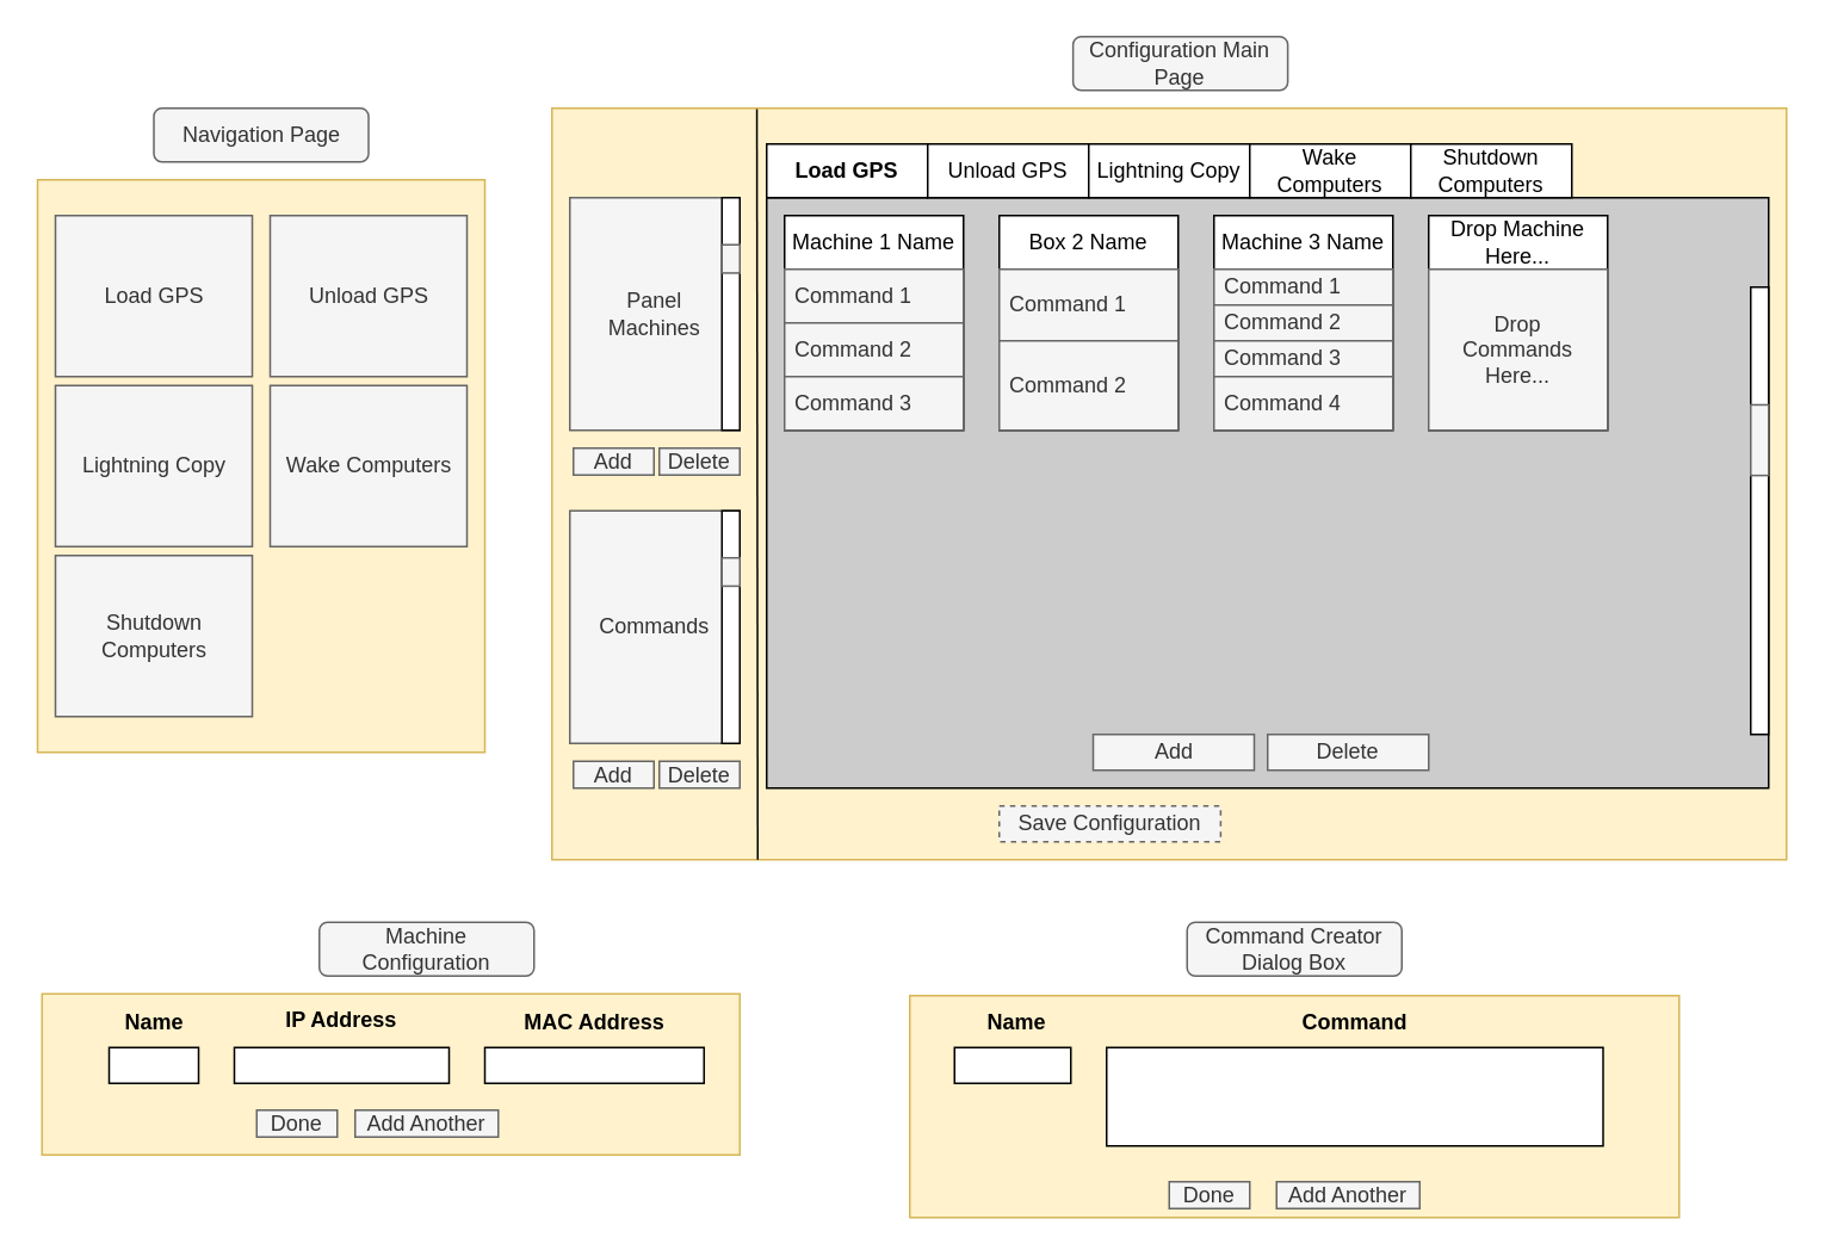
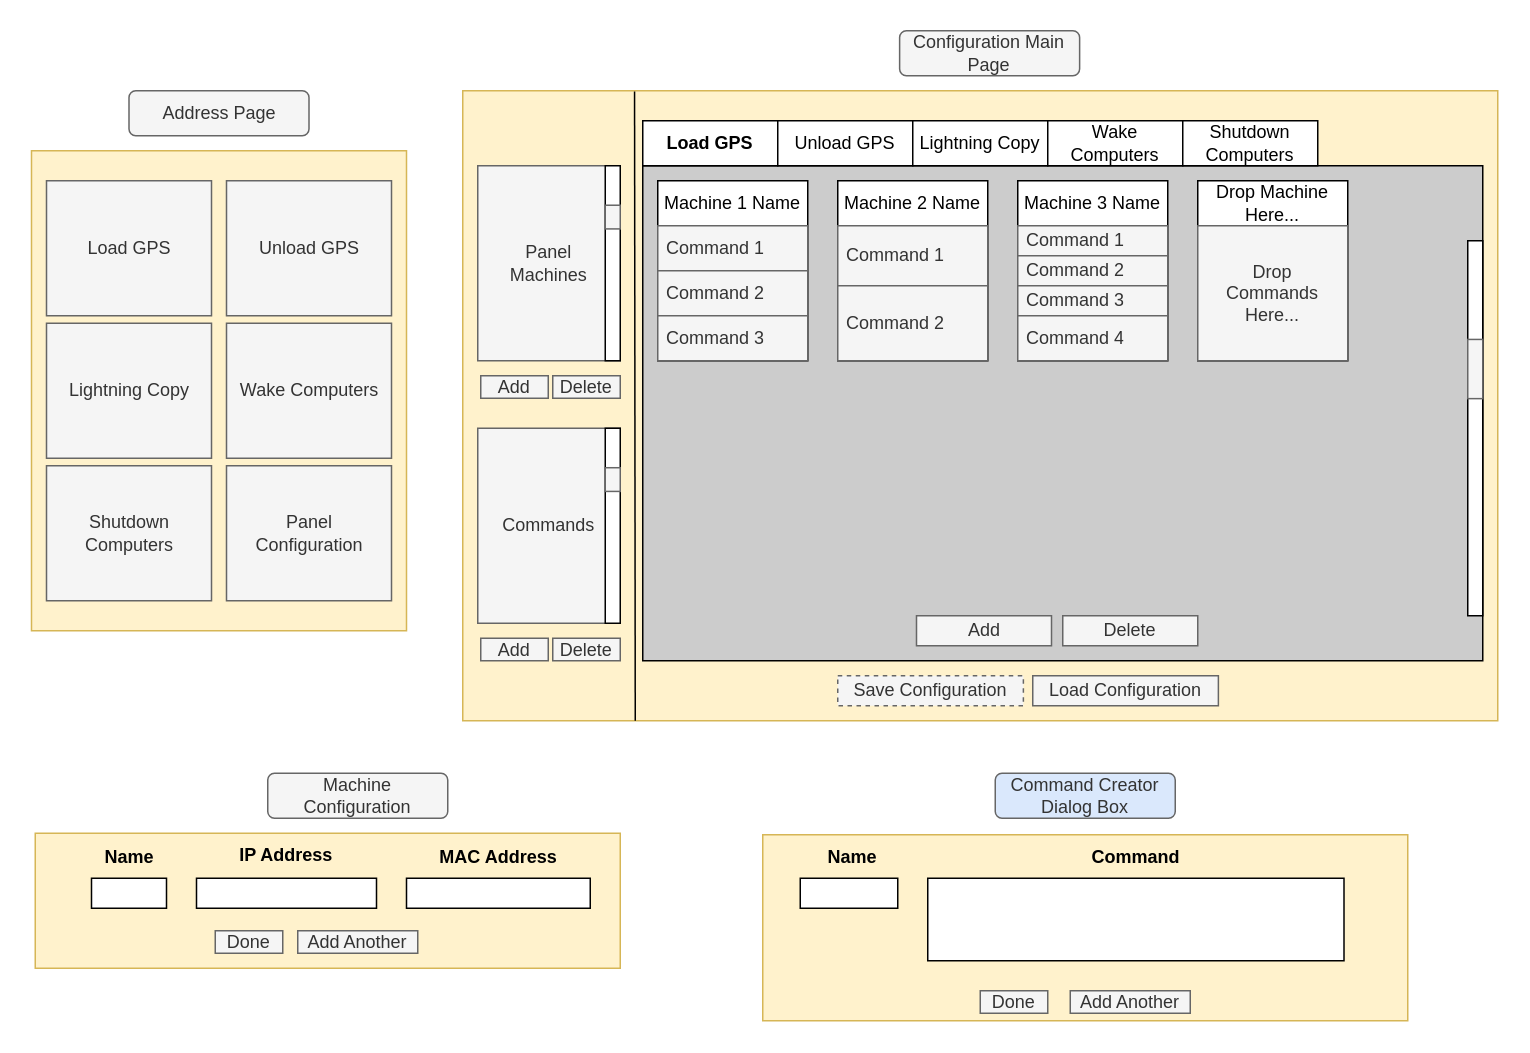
- <mxCell id="27" value="Navigation Page" style="rounded=1;whiteSpace=wrap;html=1;fillColor=#f5f5f5;strokeColor=#666666;fontColor=#333333;" parent="1" vertex="1"><mxGeometry x="85.5" y="60" width="120" height="30" as="geometry" /></mxCell>
+ <mxCell id="27" value="Address Page" style="rounded=1;whiteSpace=wrap;html=1;fillColor=#f5f5f5;strokeColor=#666666;fontColor=#333333;" parent="1" vertex="1"><mxGeometry x="85.5" y="60" width="120" height="30" as="geometry" /></mxCell>
- <mxCell id="8" value="Box 2 Name" style="swimlane;fontStyle=0;childLayout=stackLayout;horizontal=1;startSize=30;horizontalStack=0;resizeParent=1;resizeParentMax=0;resizeLast=0;collapsible=1;marginBottom=0;whiteSpace=wrap;html=1;" parent="3" vertex="1"><mxGeometry x="130" y="10" width="100" height="120" as="geometry"><mxRectangle x="450" y="420" width="130" height="30" as="alternateBounds" /></mxGeometry></mxCell>
+ <mxCell id="8" value="Machine 2 Name" style="swimlane;fontStyle=0;childLayout=stackLayout;horizontal=1;startSize=30;horizontalStack=0;resizeParent=1;resizeParentMax=0;resizeLast=0;collapsible=1;marginBottom=0;whiteSpace=wrap;html=1;" parent="3" vertex="1"><mxGeometry x="130" y="10" width="100" height="120" as="geometry"><mxRectangle x="450" y="420" width="130" height="30" as="alternateBounds" /></mxGeometry></mxCell>
+ <mxCell id="26" value="Panel &lt;br&gt;Configuration" style="rounded=0;whiteSpace=wrap;html=1;fillColor=#f5f5f5;fontColor=#333333;strokeColor=#666666;" parent="1" vertex="1"><mxGeometry x="150.5" y="310" width="110" height="90" as="geometry" /></mxCell>
+ <mxCell id="64" value="Load Configuration" style="rounded=0;whiteSpace=wrap;html=1;fillColor=#f5f5f5;fontColor=#333333;strokeColor=#666666;" parent="1" vertex="1"><mxGeometry x="688" y="450" width="123.75" height="20" as="geometry" /></mxCell>
- <mxCell id="48" value="Command Creator Dialog Box" style="rounded=1;whiteSpace=wrap;html=1;fillColor=#f5f5f5;strokeColor=#666666;fontColor=#333333;" parent="1" vertex="1"><mxGeometry x="663" y="515" width="120" height="30" as="geometry" /></mxCell>
+ <mxCell id="48" value="Command Creator Dialog Box" style="rounded=1;whiteSpace=wrap;html=1;fillColor=#dae8fc;strokeColor=#666666;fontColor=#333333;" parent="1" vertex="1"><mxGeometry x="663" y="515" width="120" height="30" as="geometry" /></mxCell>
